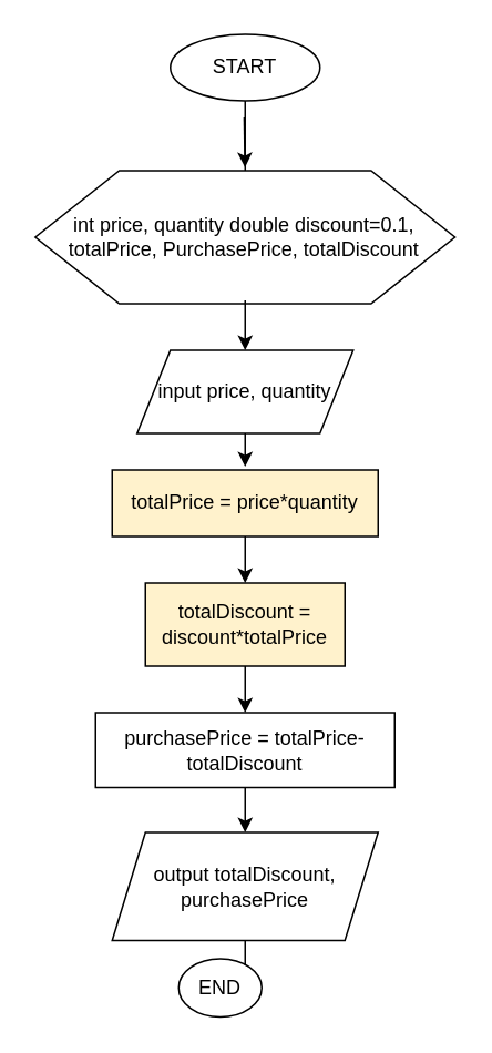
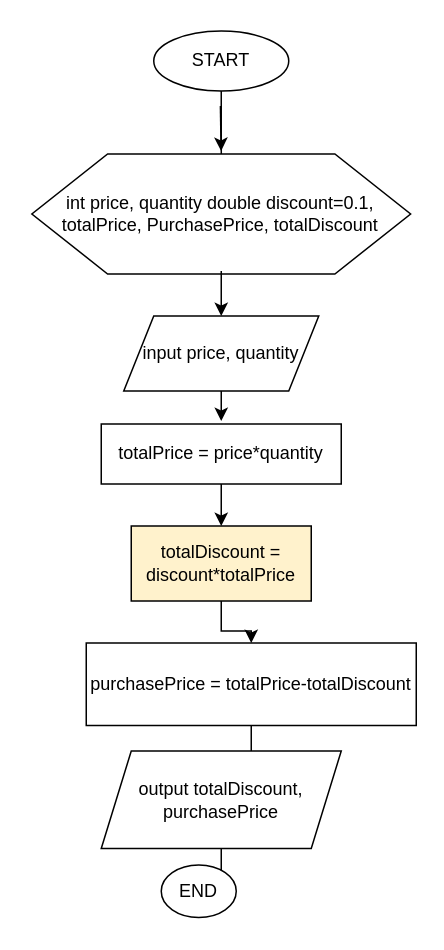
- <mxCell id="11" value="totalPrice = price*quantity" style="whiteSpace=wrap;html=1;fillColor=#fff2cc;" vertex="1" parent="1"><mxGeometry x="67" y="282" width="160" height="40" as="geometry" /></mxCell>
+ <mxCell id="11" value="totalPrice = price*quantity" style="whiteSpace=wrap;html=1;" vertex="1" parent="1"><mxGeometry x="67" y="282" width="160" height="40" as="geometry" /></mxCell>
- <mxCell id="15" value="purchasePrice = totalPrice-totalDiscount" style="whiteSpace=wrap;html=1;" vertex="1" parent="1"><mxGeometry x="57" y="428" width="180" height="45" as="geometry" /></mxCell>
+ <mxCell id="15" value="purchasePrice = totalPrice-totalDiscount" style="whiteSpace=wrap;html=1;" vertex="1" parent="1"><mxGeometry x="57" y="428" width="220" height="55" as="geometry" /></mxCell>
